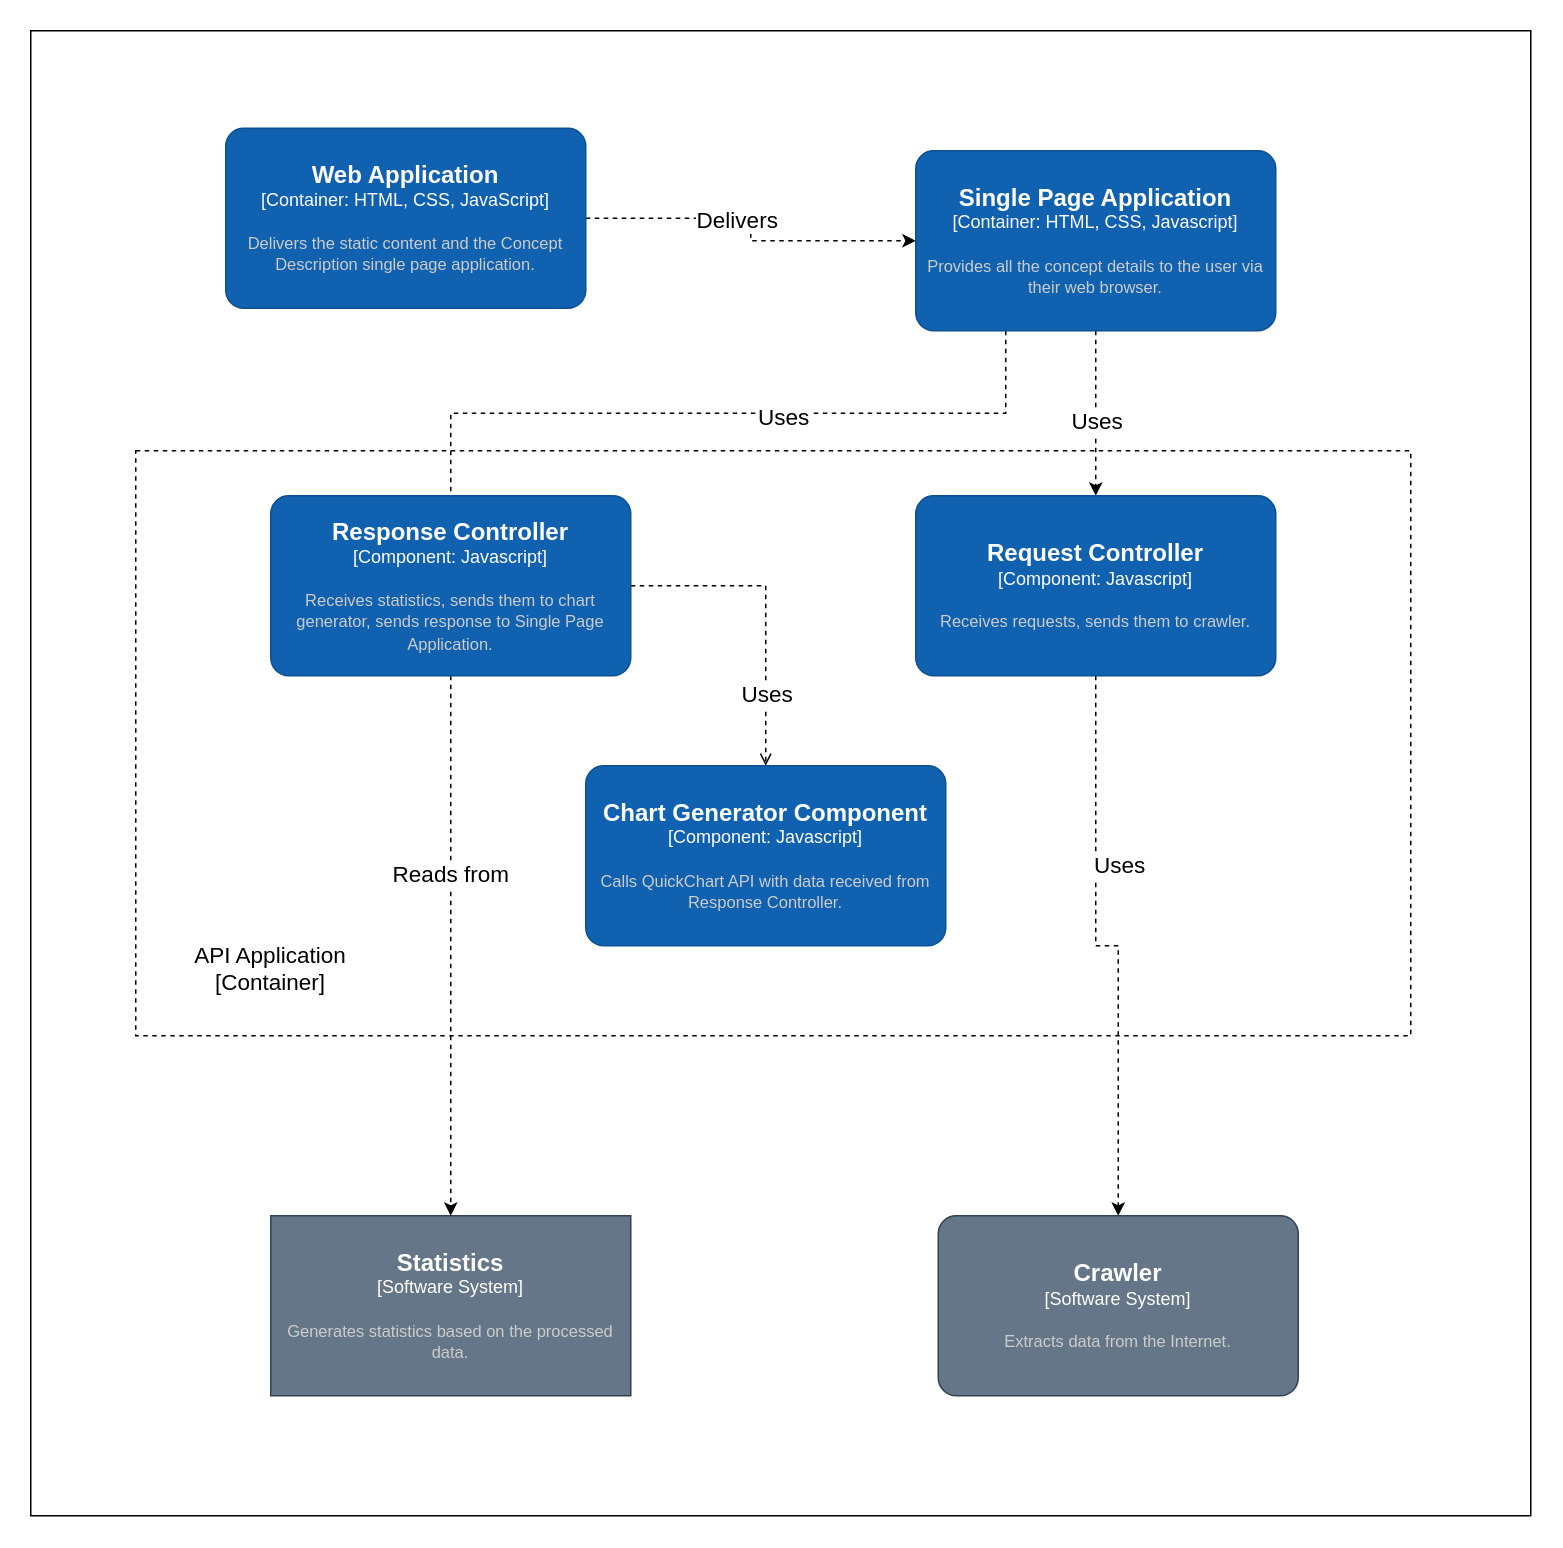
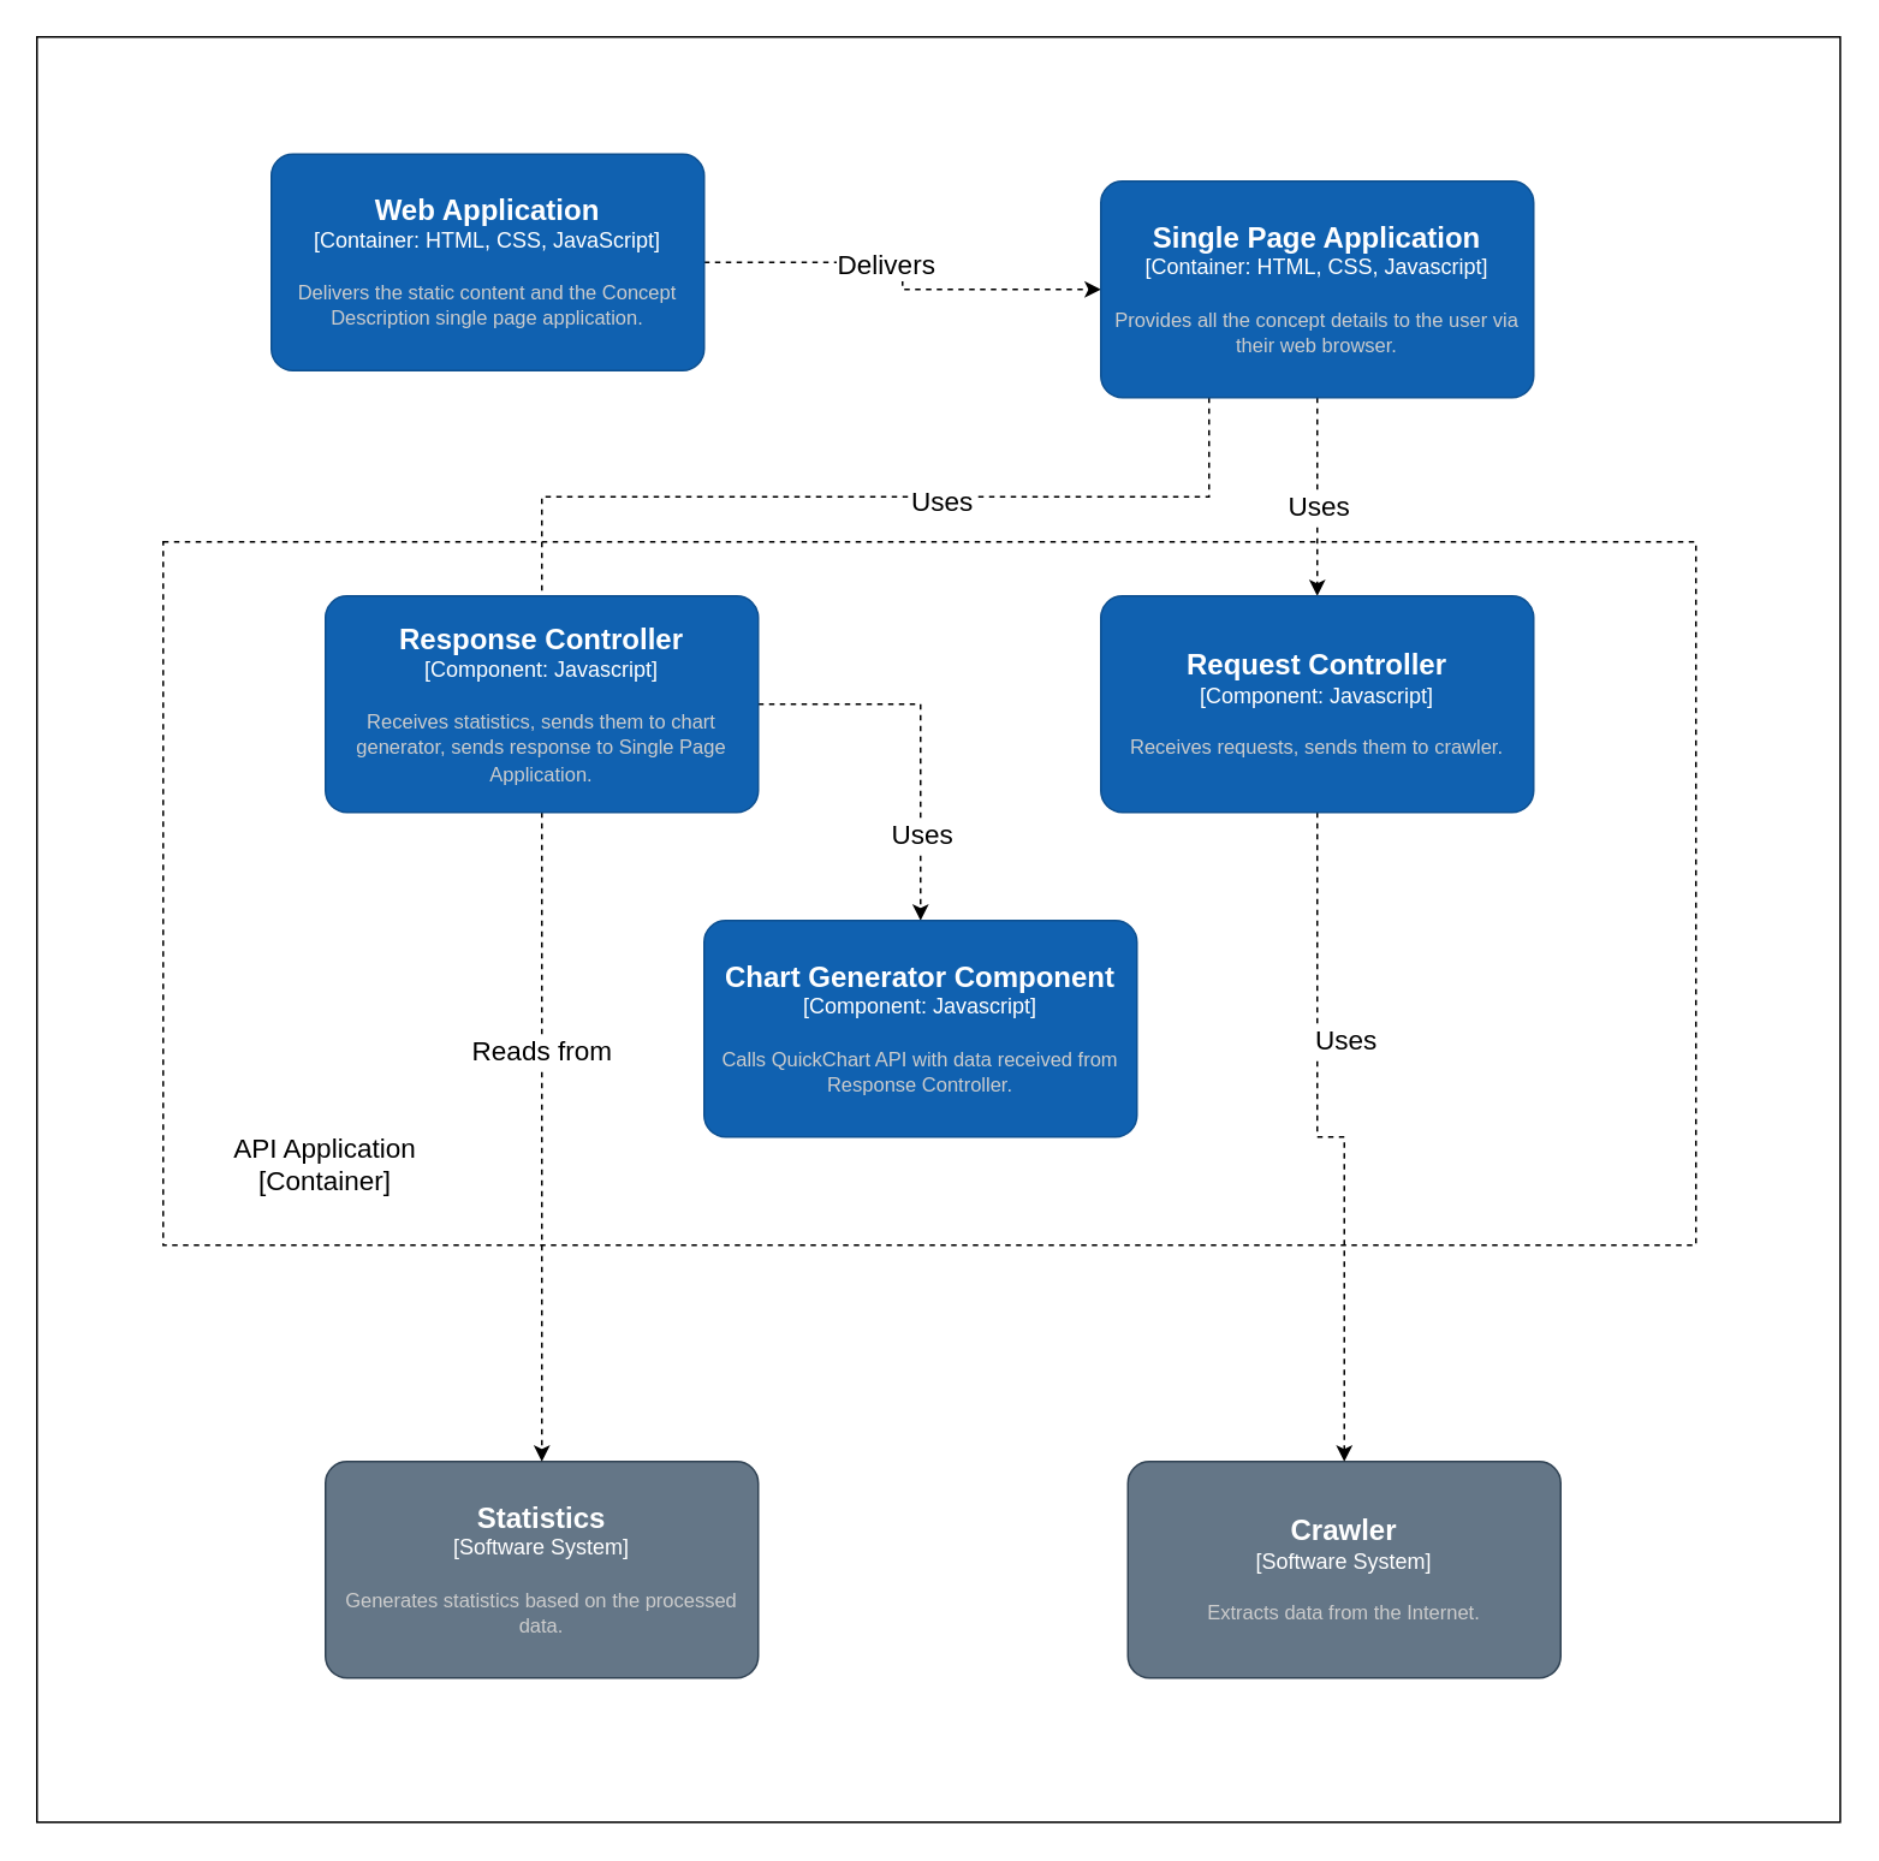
- <mxCell id="14" style="edgeStyle=orthogonalEdgeStyle;rounded=0;orthogonalLoop=1;jettySize=auto;html=1;exitX=1;exitY=0.5;exitDx=0;exitDy=0;exitPerimeter=0;entryX=0.5;entryY=0;entryDx=0;entryDy=0;entryPerimeter=0;dashed=1;fontSize=15;endArrow=open;" edge="1" parent="1" source="18" target="23"><mxGeometry relative="1" as="geometry" /></mxCell>
+ <mxCell id="14" style="edgeStyle=orthogonalEdgeStyle;rounded=0;orthogonalLoop=1;jettySize=auto;html=1;exitX=1;exitY=0.5;exitDx=0;exitDy=0;exitPerimeter=0;entryX=0.5;entryY=0;entryDx=0;entryDy=0;entryPerimeter=0;dashed=1;fontSize=15;" edge="1" parent="1" source="18" target="23"><mxGeometry relative="1" as="geometry" /></mxCell>
- <mxCell id="5" value="&lt;font style=&quot;font-size: 16px&quot;&gt;&lt;b&gt;Statistics&lt;/b&gt;&lt;/font&gt;&lt;div&gt;[Software System]&lt;/div&gt;&lt;br&gt;&lt;div&gt;&lt;font style=&quot;font-size: 11px&quot;&gt;&lt;font color=&quot;#cccccc&quot;&gt;Generates statistics based on the processed data.&lt;/font&gt;&lt;/div&gt;" style="whiteSpace=wrap;html=1;labelBackgroundColor=none;fillColor=#647687;fontColor=#ffffff;align=center;arcSize=10;strokeColor=#314354;metaEdit=1;resizable=0;points=[[0.25,0,0],[0.5,0,0],[0.75,0,0],[1,0.25,0],[1,0.5,0],[1,0.75,0],[0.75,1,0],[0.5,1,0],[0.25,1,0],[0,0.75,0],[0,0.5,0],[0,0.25,0]];rounded=0;" vertex="1" parent="1"><mxGeometry x="180" y="810" width="240" height="120" as="geometry" /></mxCell>
+ <mxCell id="5" value="&lt;font style=&quot;font-size: 16px&quot;&gt;&lt;b&gt;Statistics&lt;/b&gt;&lt;/font&gt;&lt;div&gt;[Software System]&lt;/div&gt;&lt;br&gt;&lt;div&gt;&lt;font style=&quot;font-size: 11px&quot;&gt;&lt;font color=&quot;#cccccc&quot;&gt;Generates statistics based on the processed data.&lt;/font&gt;&lt;/div&gt;" style="rounded=1;whiteSpace=wrap;html=1;labelBackgroundColor=none;fillColor=#647687;fontColor=#ffffff;align=center;arcSize=10;strokeColor=#314354;metaEdit=1;resizable=0;points=[[0.25,0,0],[0.5,0,0],[0.75,0,0],[1,0.25,0],[1,0.5,0],[1,0.75,0],[0.75,1,0],[0.5,1,0],[0.25,1,0],[0,0.75,0],[0,0.5,0],[0,0.25,0]];" vertex="1" parent="1"><mxGeometry x="180" y="810" width="240" height="120" as="geometry" /></mxCell>
